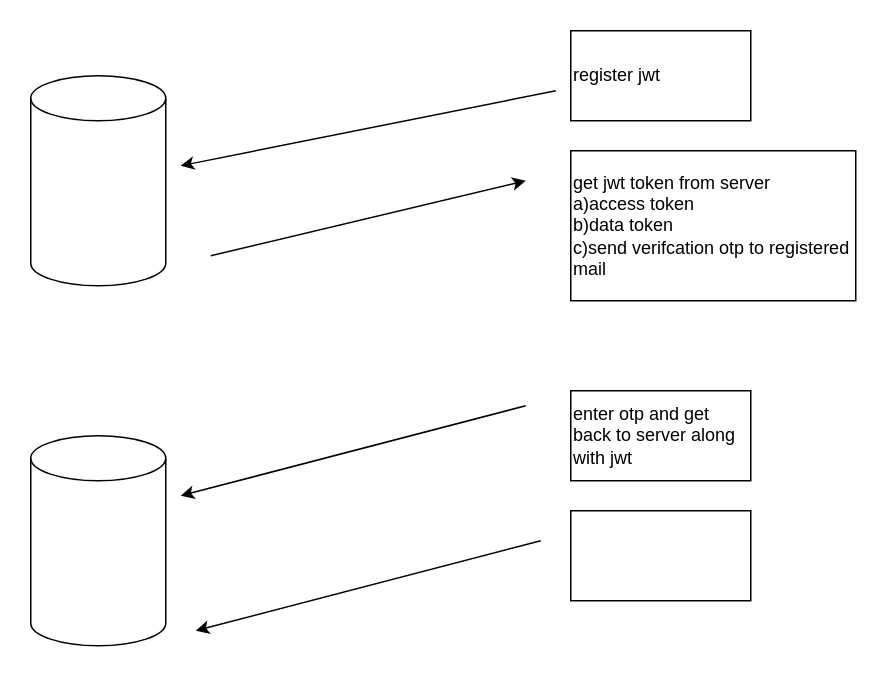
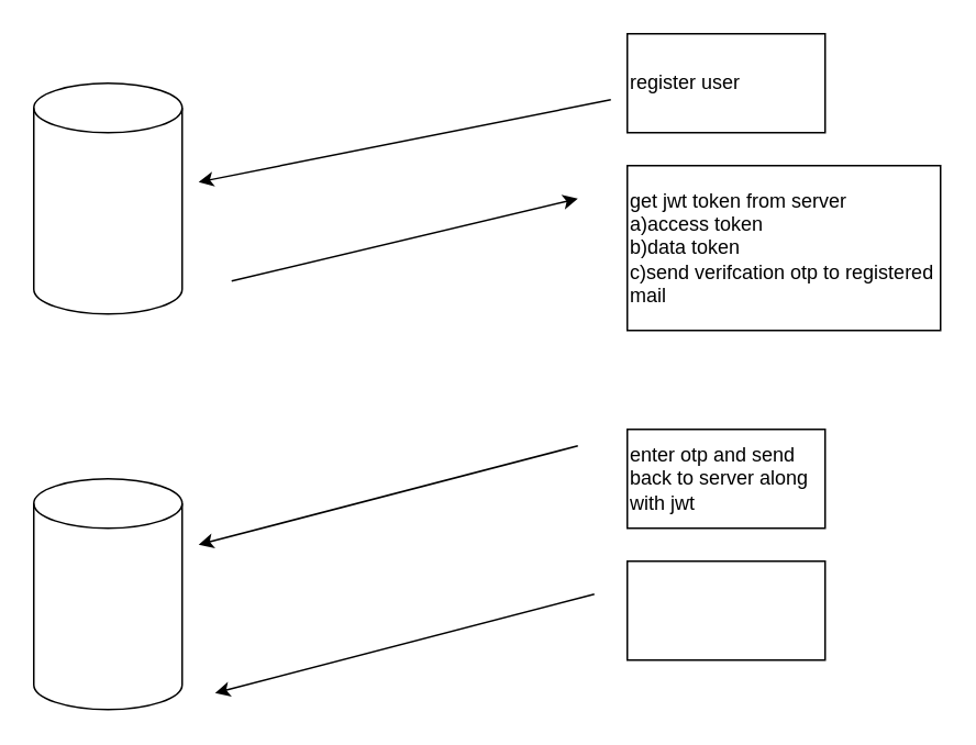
- <mxCell id="4" value="register jwt" style="rounded=0;whiteSpace=wrap;html=1;align=left;" vertex="1" parent="1"><mxGeometry x="380" y="20" width="120" height="60" as="geometry" /></mxCell>
+ <mxCell id="4" value="register user" style="rounded=0;whiteSpace=wrap;html=1;align=left;" vertex="1" parent="1"><mxGeometry x="380" y="20" width="120" height="60" as="geometry" /></mxCell>
- <mxCell id="8" value="enter otp and get back to server along with jwt" style="rounded=0;whiteSpace=wrap;html=1;align=left;" vertex="1" parent="1"><mxGeometry x="380" y="260" width="120" height="60" as="geometry" /></mxCell>
+ <mxCell id="8" value="enter otp and send back to server along with jwt" style="rounded=0;whiteSpace=wrap;html=1;align=left;" vertex="1" parent="1"><mxGeometry x="380" y="260" width="120" height="60" as="geometry" /></mxCell>
